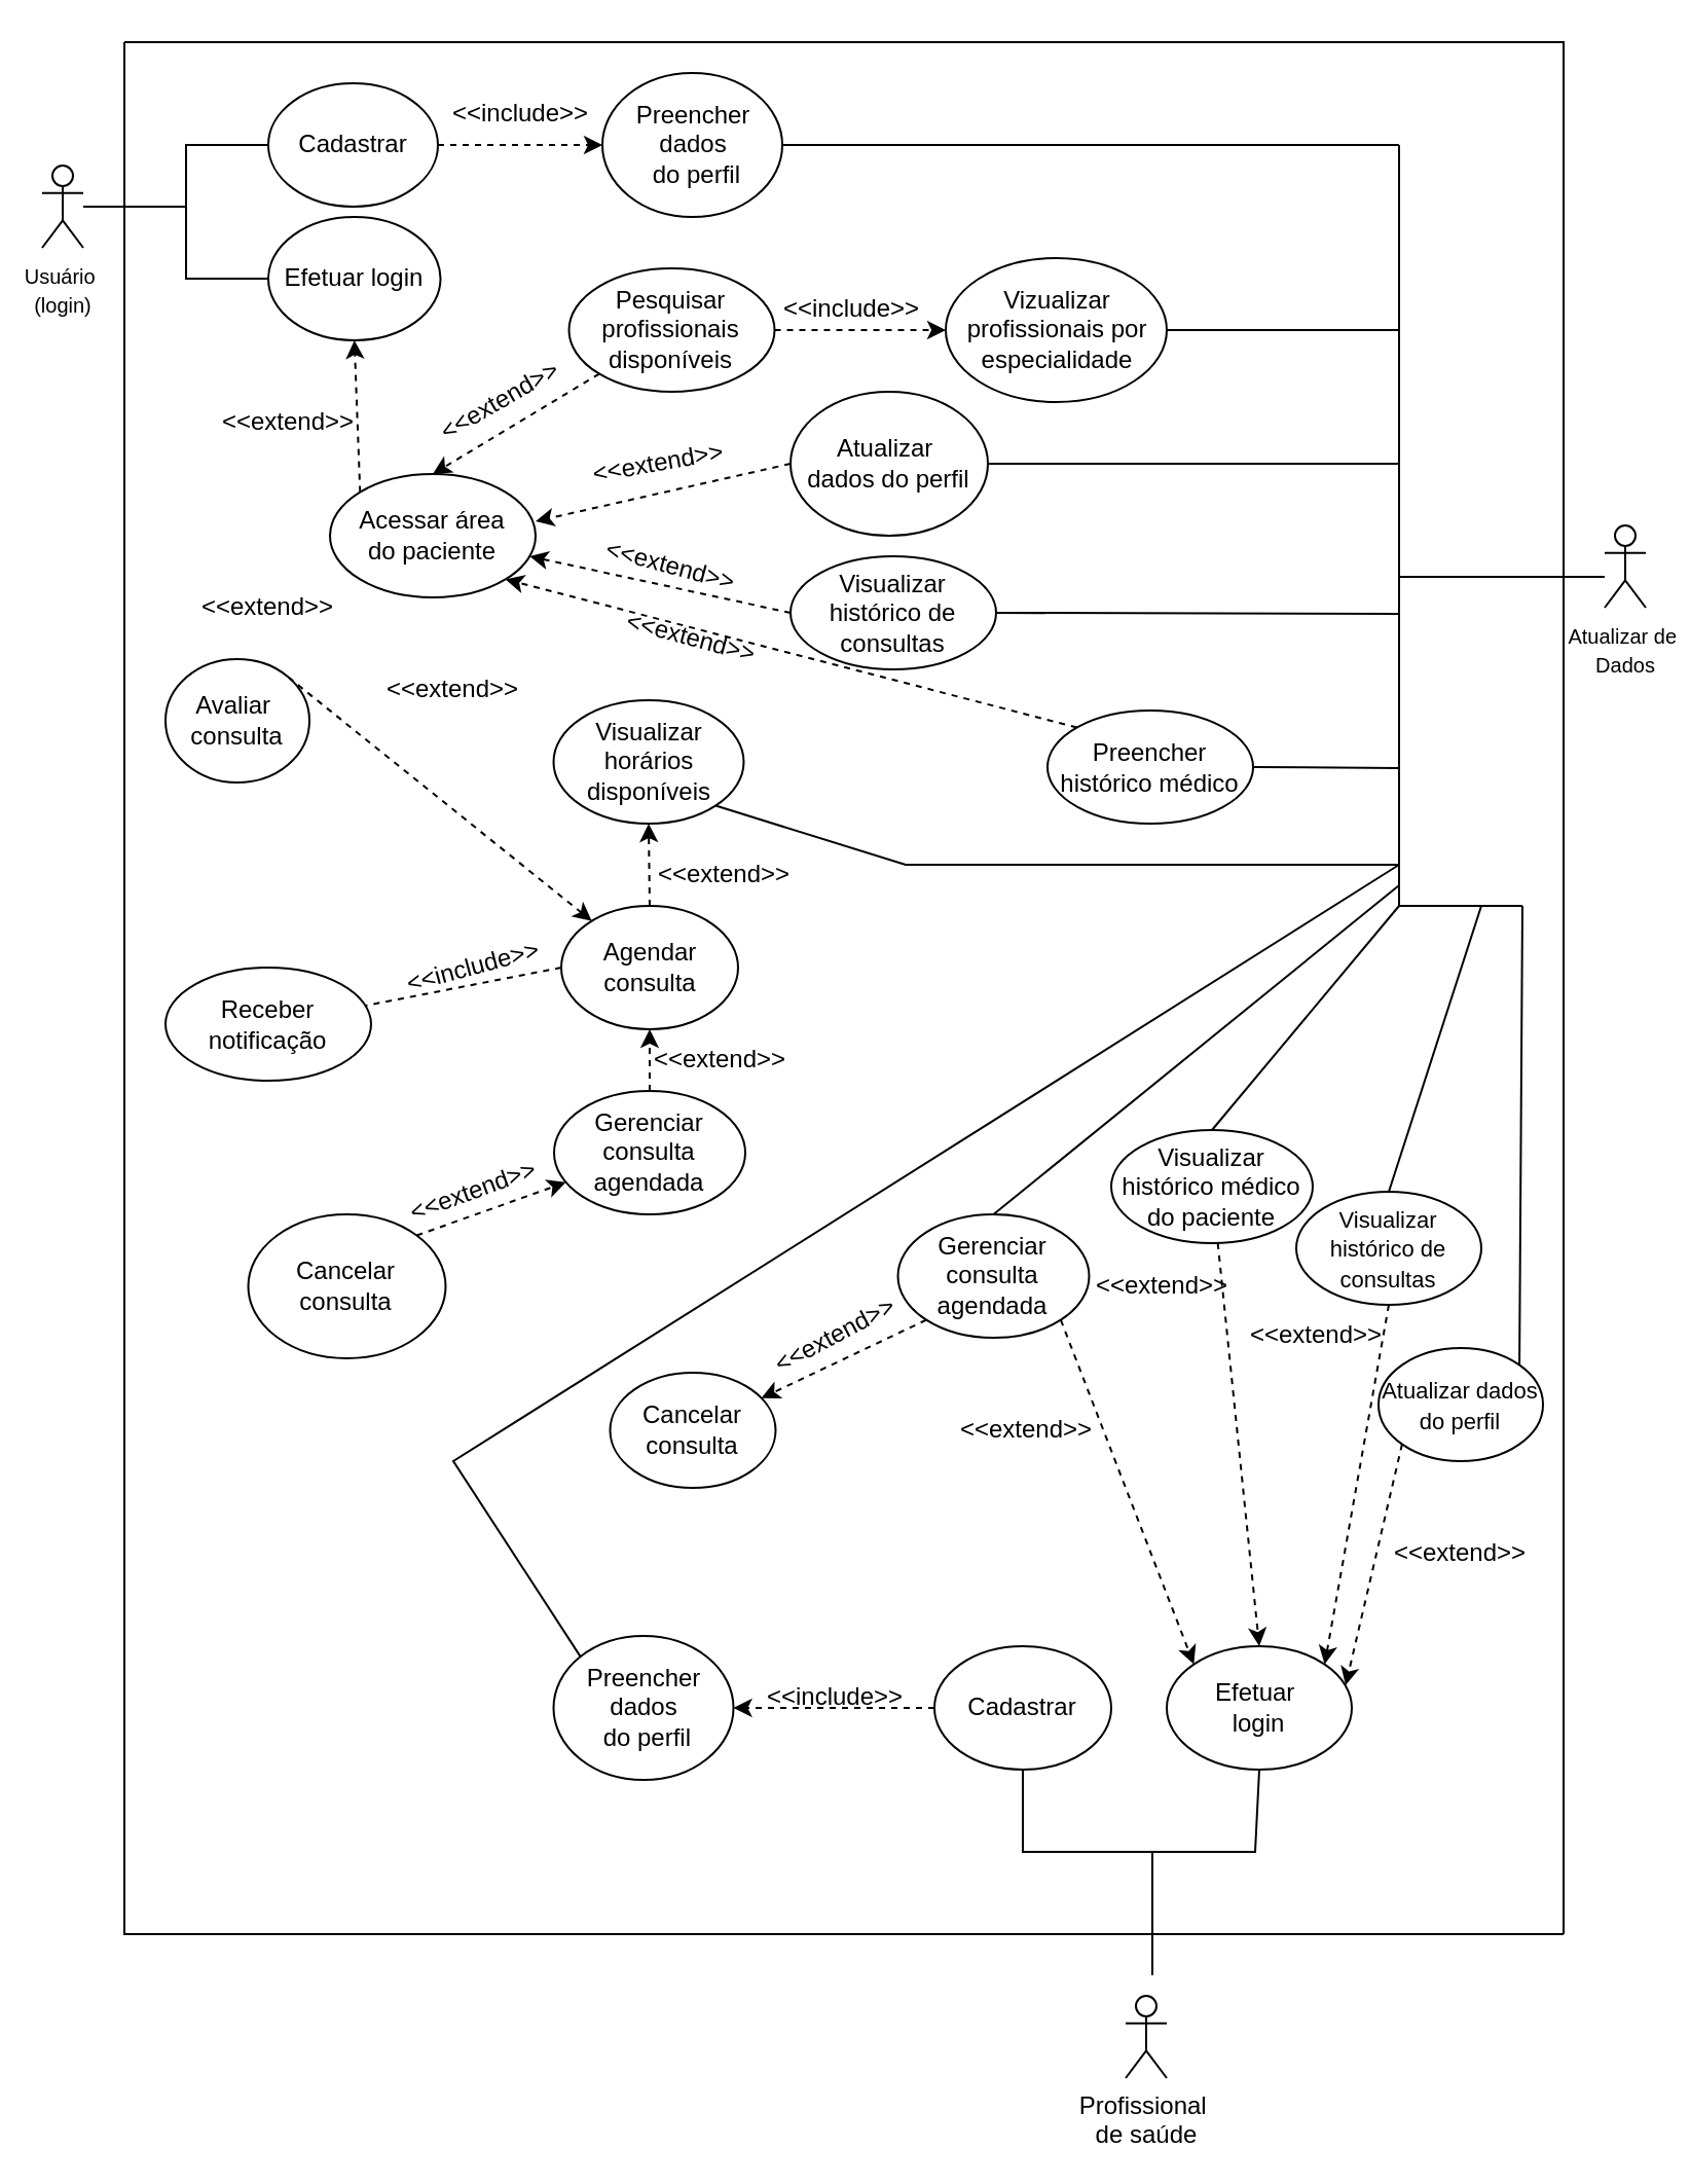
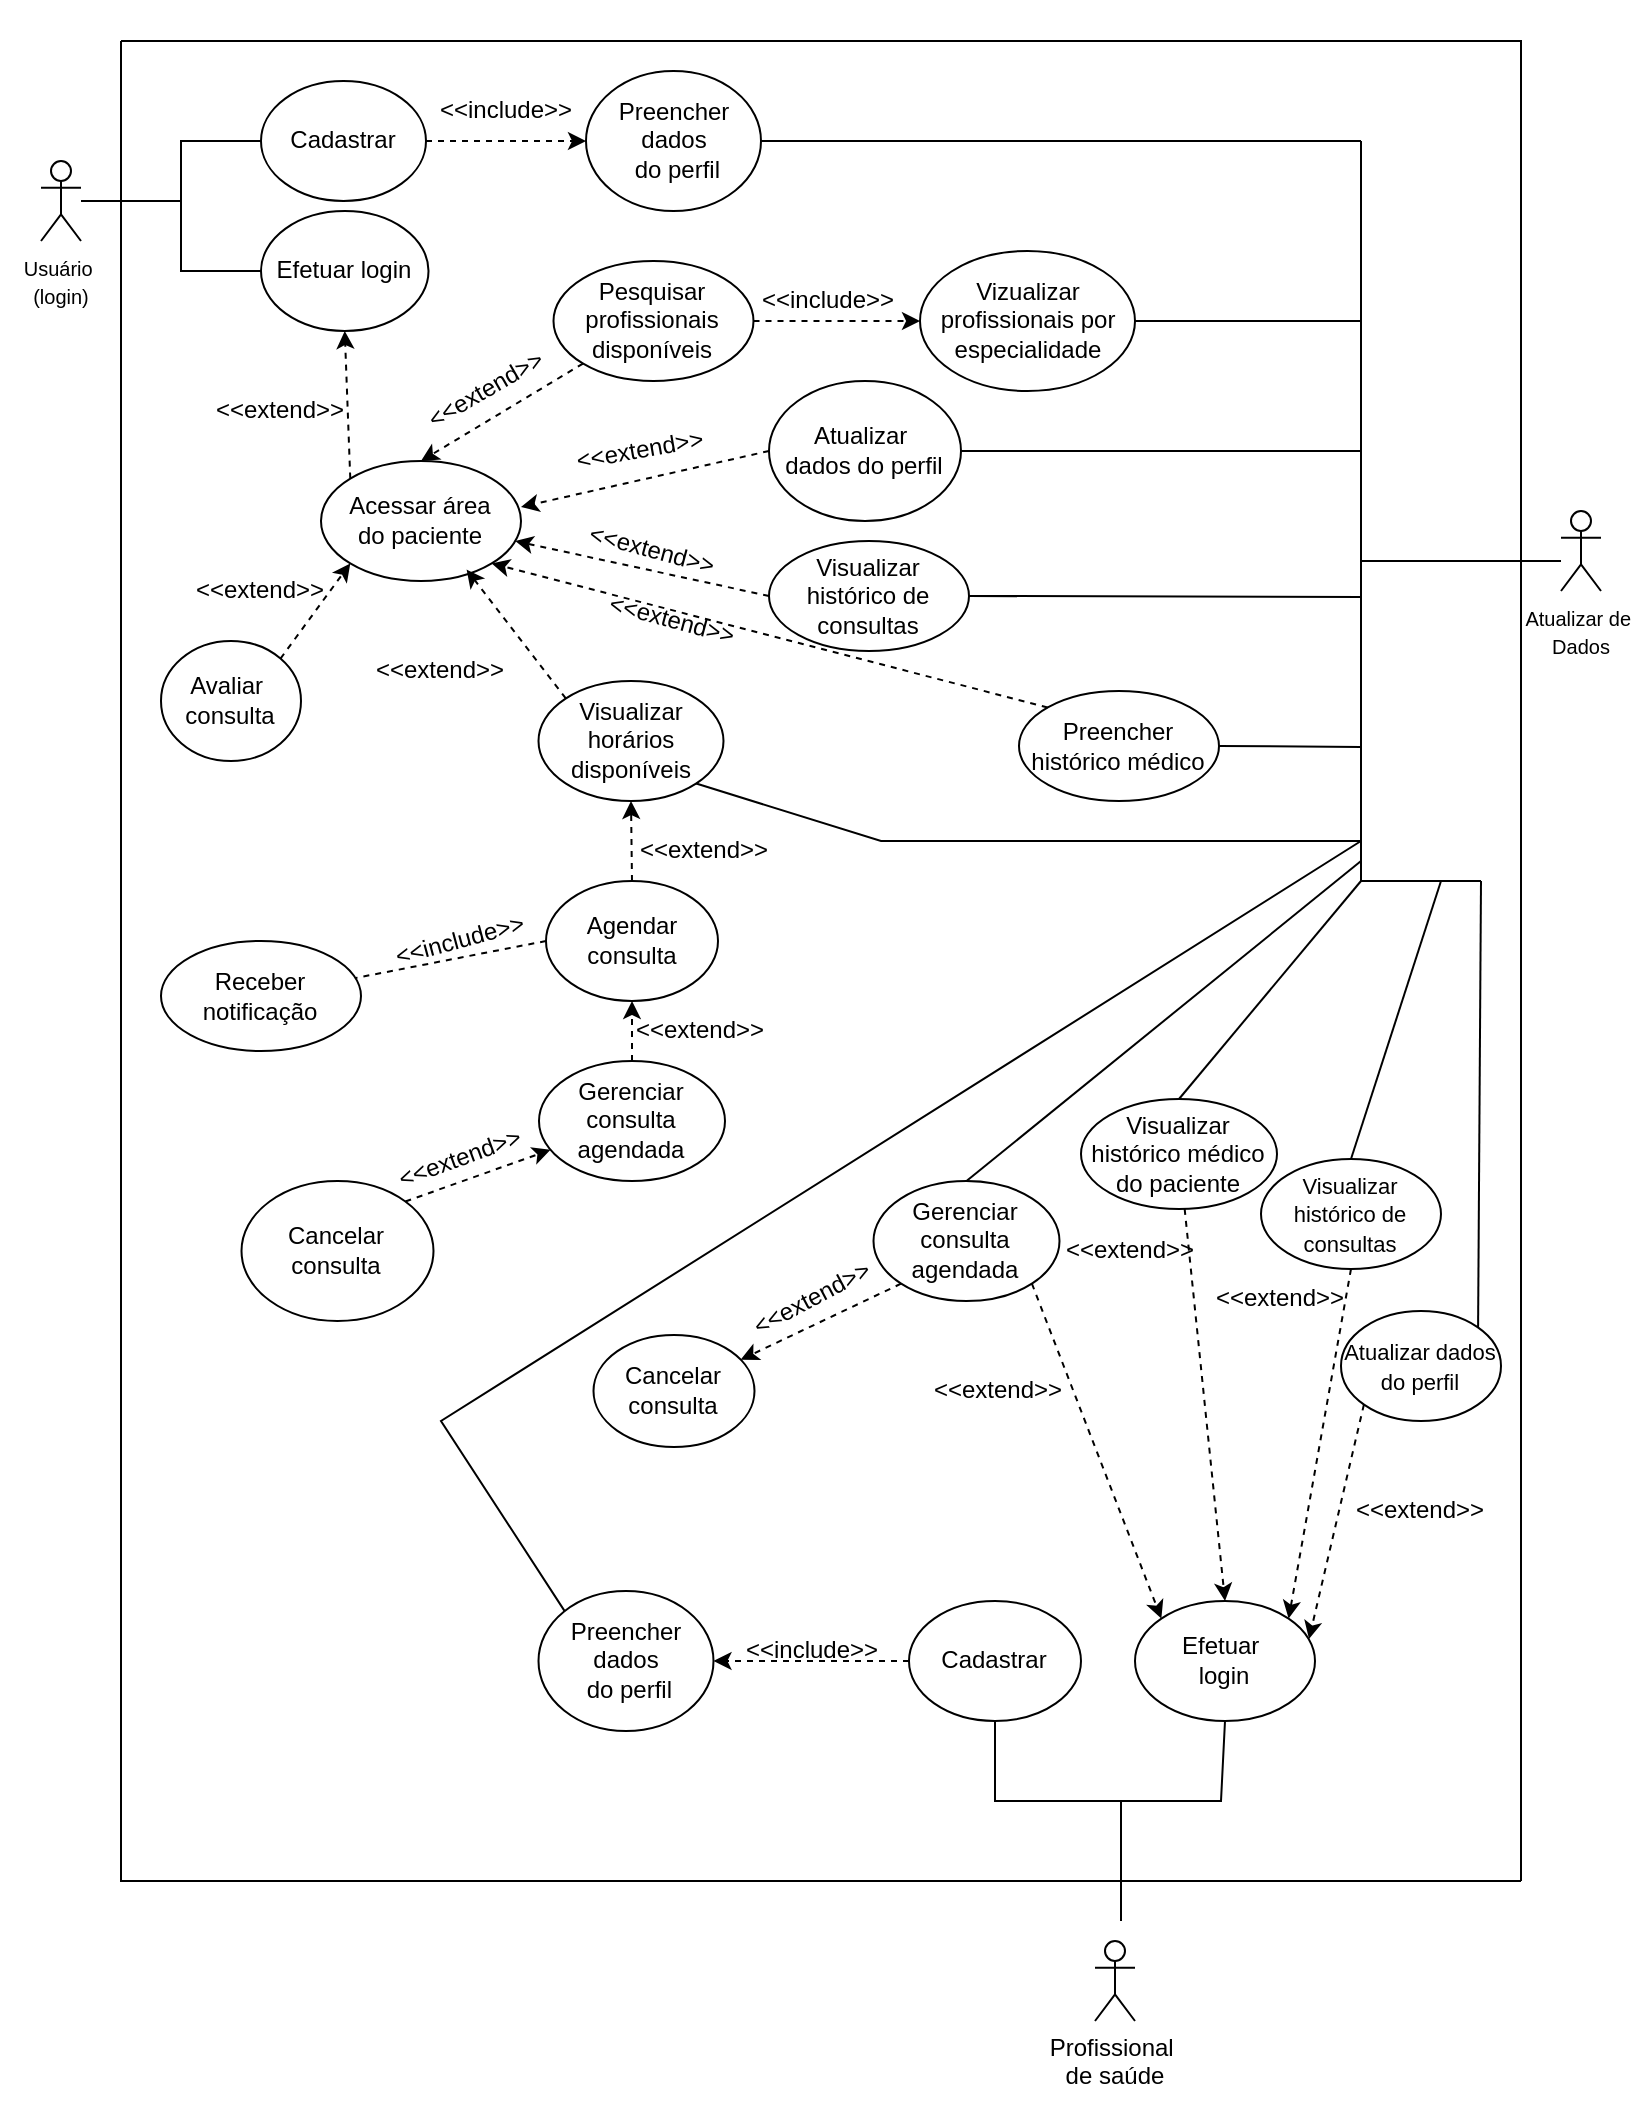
+ <mxCell id="14" value="" style="endArrow=classic;html=1;rounded=0;dashed=1;exitX=0;exitY=0;exitDx=0;exitDy=0;entryX=0.728;entryY=0.905;entryDx=0;entryDy=0;entryPerimeter=0;" parent="1" source="4" target="7" edge="1"><mxGeometry width="50" height="50" relative="1" as="geometry"><mxPoint x="407" y="186" as="sourcePoint" /><mxPoint x="280" y="160" as="targetPoint" /></mxGeometry></mxCell>
- <mxCell id="17" value="" style="endArrow=classic;html=1;rounded=0;dashed=1;exitX=1;exitY=0;exitDx=0;exitDy=0;" parent="1" source="11" target="5" edge="1"><mxGeometry width="50" height="50" relative="1" as="geometry"><mxPoint x="260" y="440" as="sourcePoint" /><mxPoint x="190" y="300" as="targetPoint" /></mxGeometry></mxCell>
+ <mxCell id="17" value="" style="endArrow=classic;html=1;rounded=0;dashed=1;exitX=1;exitY=0;exitDx=0;exitDy=0;entryX=0;entryY=1;entryDx=0;entryDy=0;" parent="1" source="11" target="7" edge="1"><mxGeometry width="50" height="50" relative="1" as="geometry"><mxPoint x="260" y="440" as="sourcePoint" /><mxPoint x="190" y="300" as="targetPoint" /></mxGeometry></mxCell>
